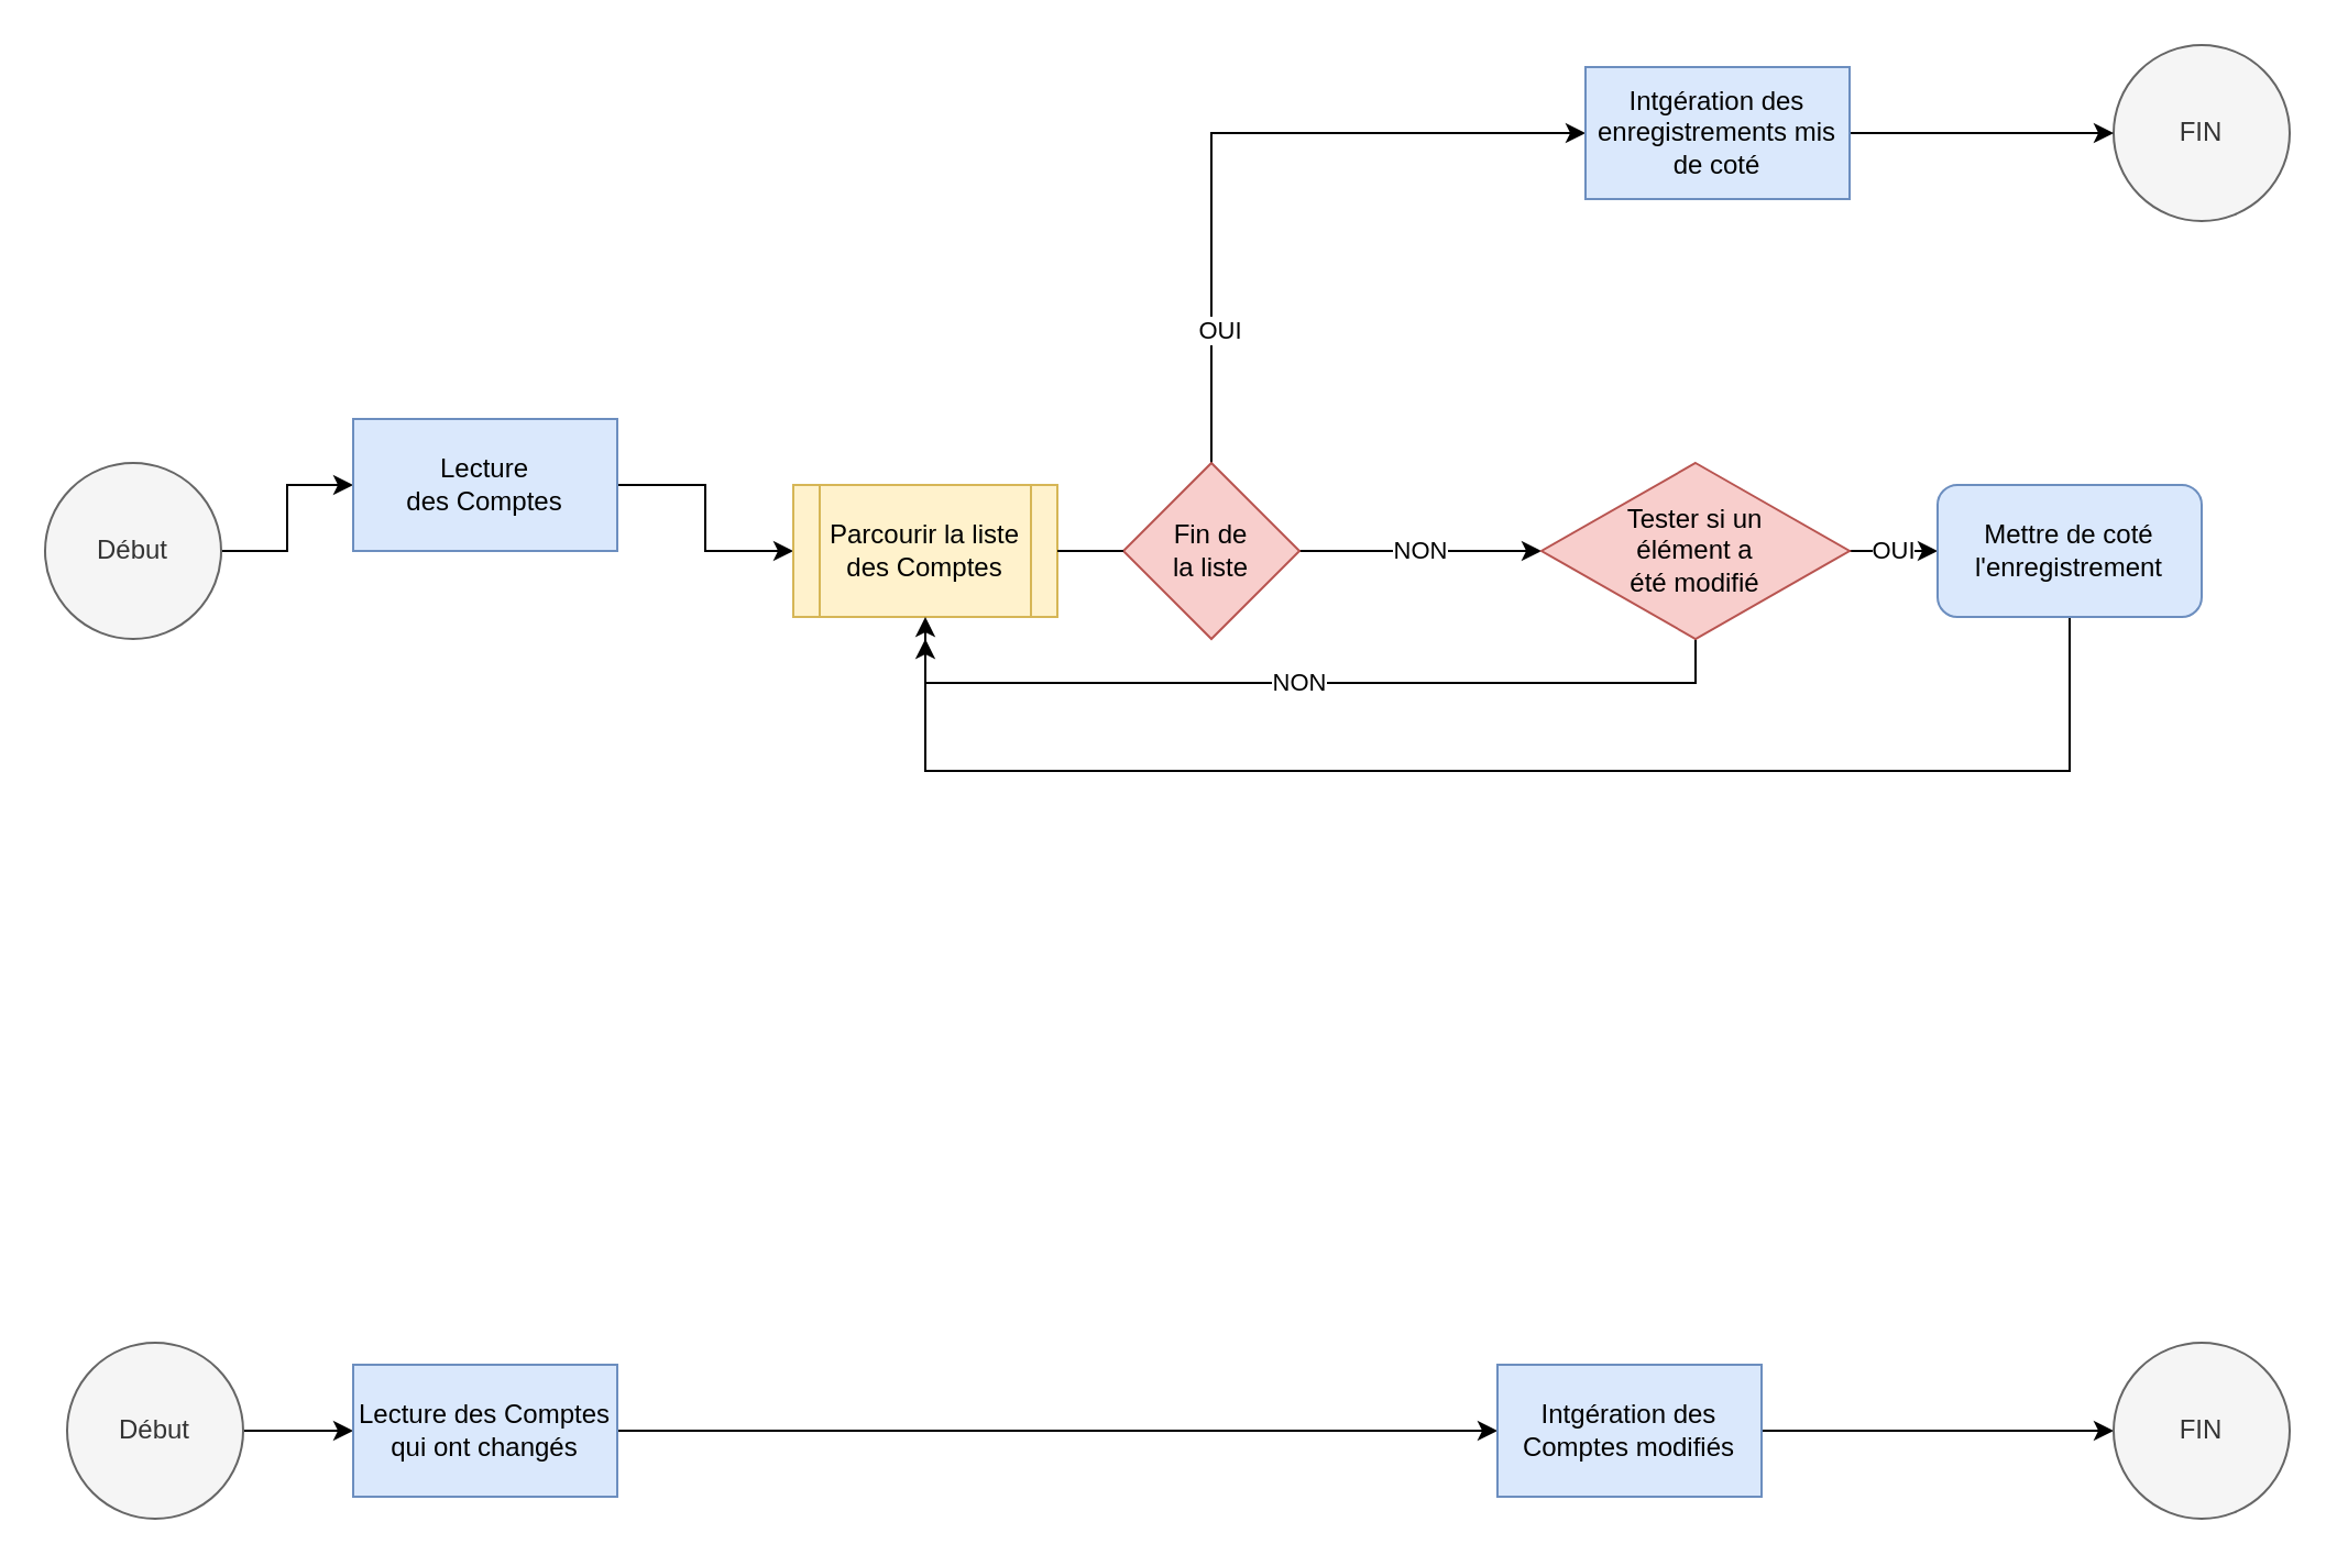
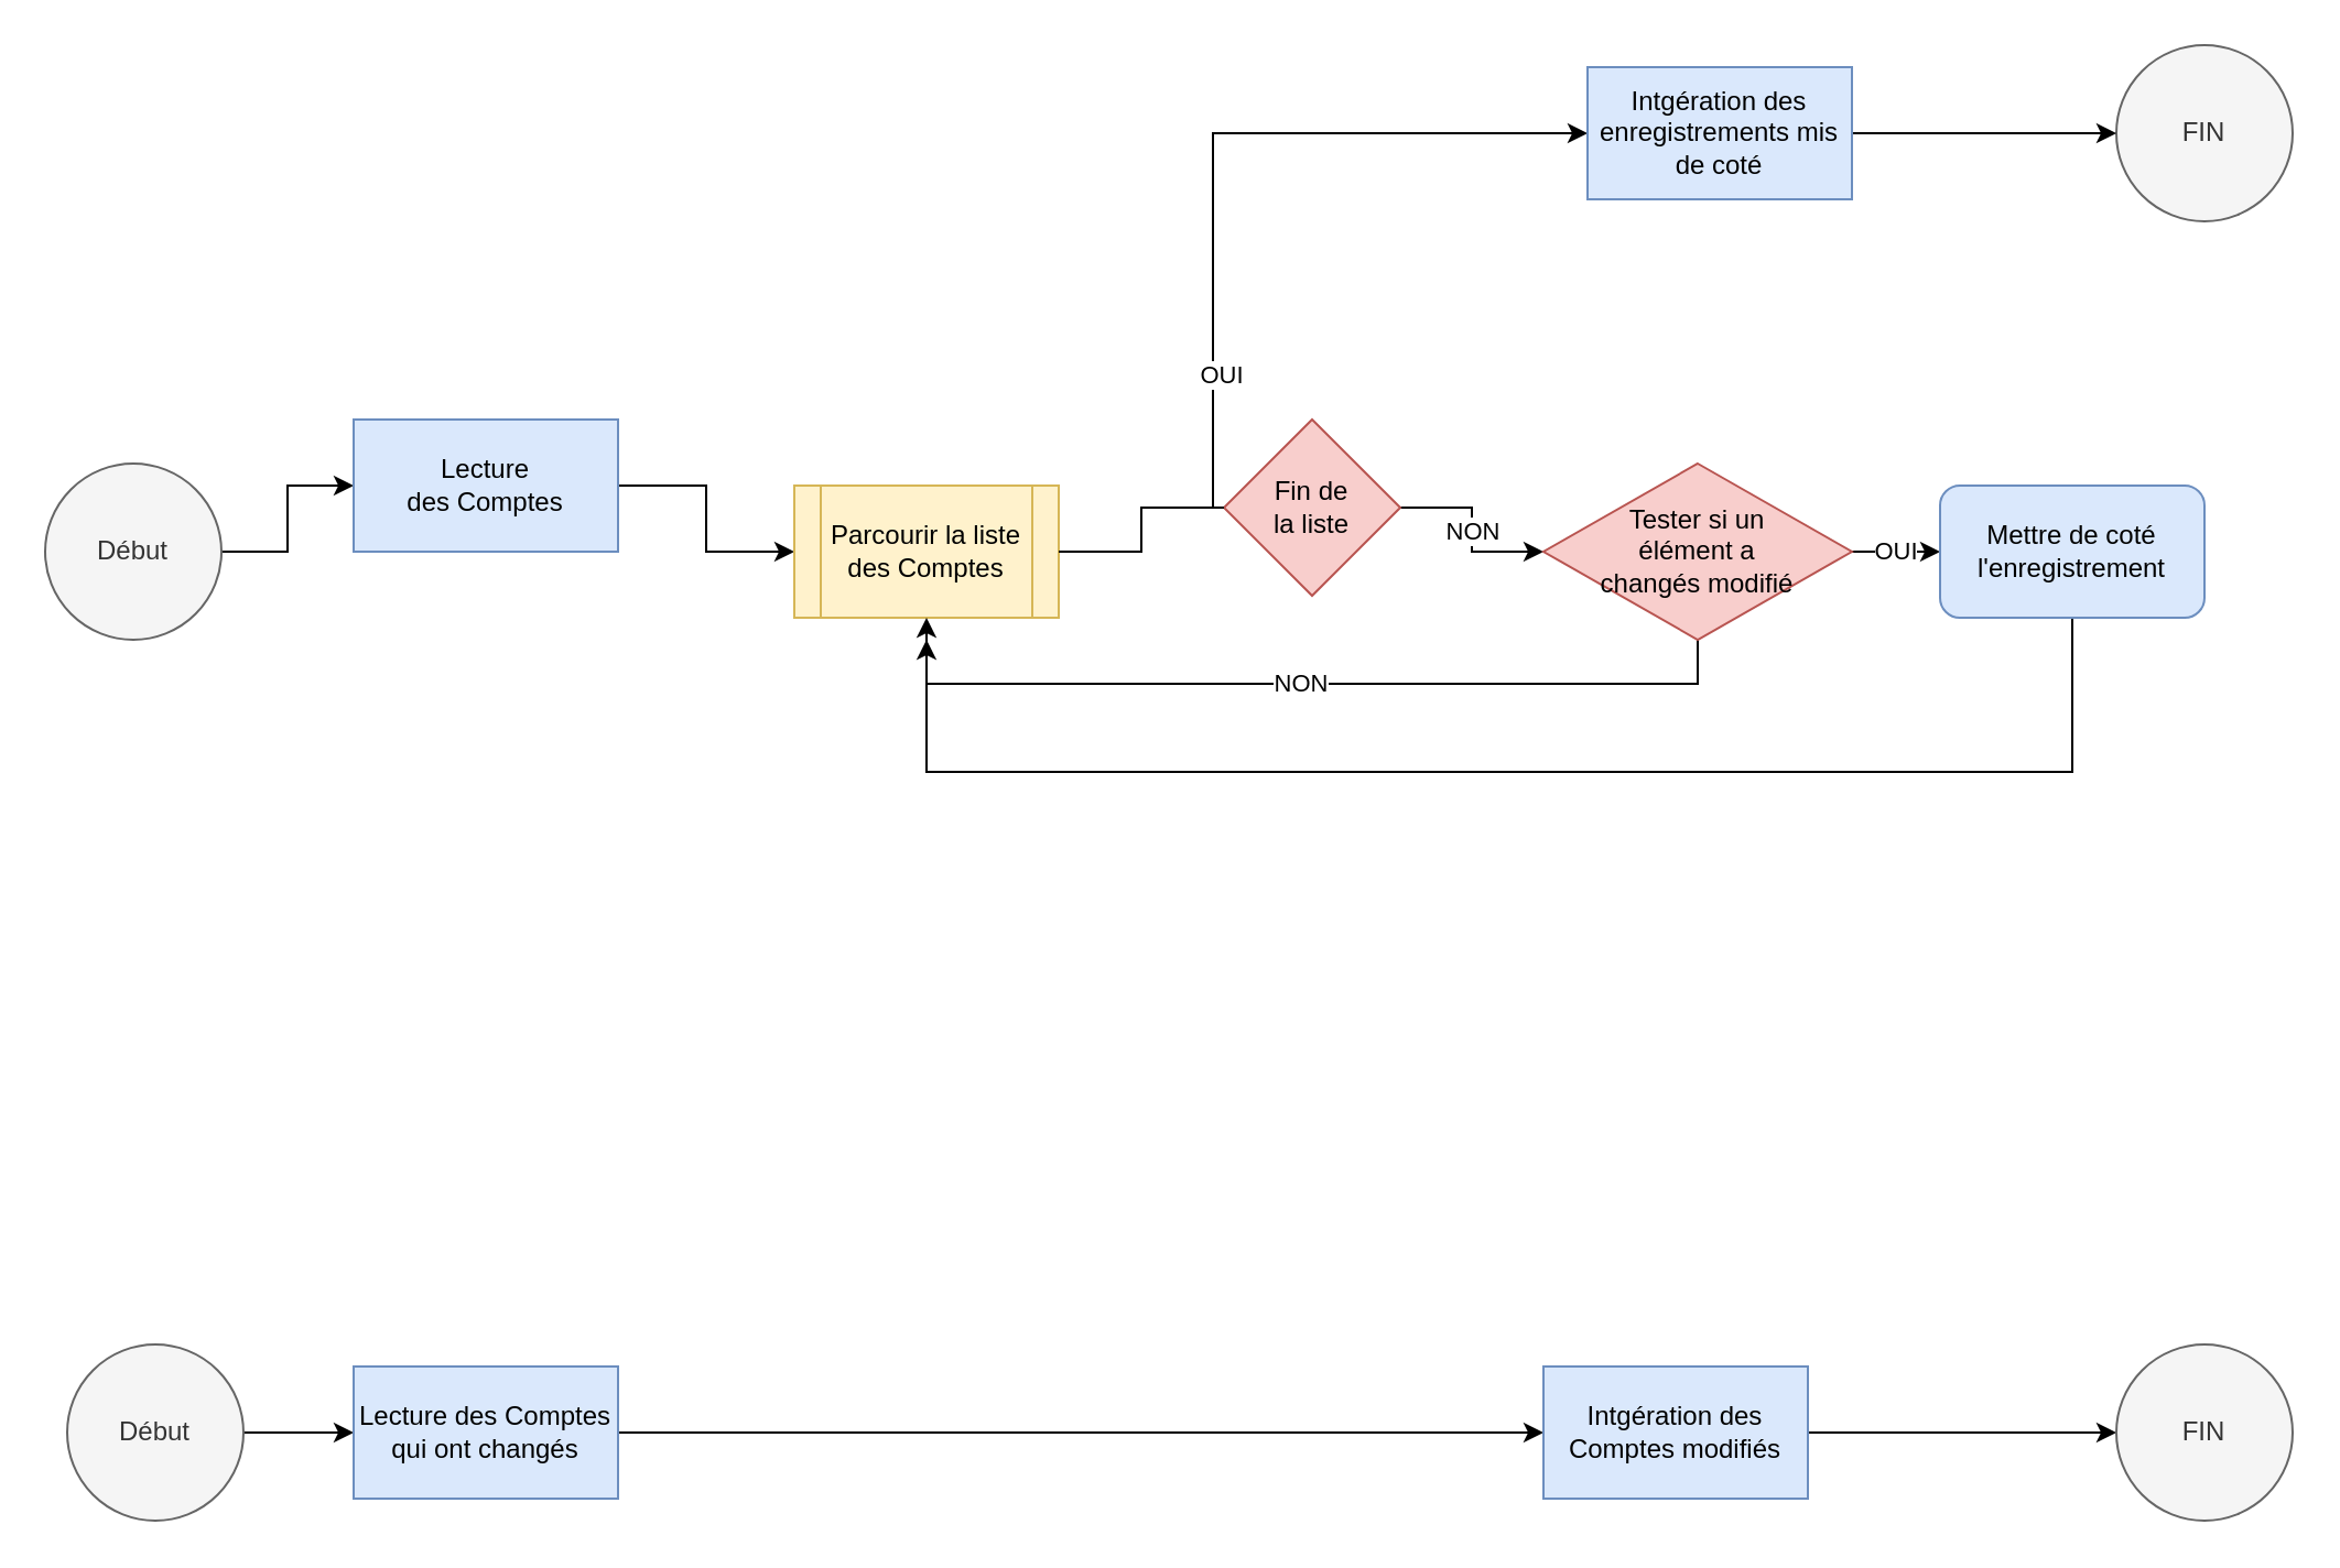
- <mxCell id="15" value="Fin de &lt;br&gt;la liste" style="rhombus;whiteSpace=wrap;html=1;fillColor=#f8cecc;strokeColor=#b85450;" vertex="1" parent="1"><mxGeometry x="510" y="210" width="80" height="80" as="geometry" /></mxCell>
+ <mxCell id="15" value="Fin de &lt;br&gt;la liste" style="rhombus;whiteSpace=wrap;html=1;fillColor=#f8cecc;strokeColor=#b85450;" vertex="1" parent="1"><mxGeometry x="555" y="190" width="80" height="80" as="geometry" /></mxCell>
- <mxCell id="10" value="Tester si un &lt;br&gt;élément a &lt;br&gt;été modifié" style="rhombus;whiteSpace=wrap;html=1;fillColor=#f8cecc;strokeColor=#b85450;" vertex="1" parent="1"><mxGeometry x="700" y="210" width="140" height="80" as="geometry" /></mxCell>
+ <mxCell id="10" value="Tester si un &lt;br&gt;élément a &lt;br&gt;changés modifié" style="rhombus;whiteSpace=wrap;html=1;fillColor=#f8cecc;strokeColor=#b85450;" vertex="1" parent="1"><mxGeometry x="700" y="210" width="140" height="80" as="geometry" /></mxCell>
- <mxCell id="25" value="Intgération des Comptes modifiés" style="rounded=0;whiteSpace=wrap;html=1;fillColor=#dae8fc;strokeColor=#6c8ebf;" vertex="1" parent="1"><mxGeometry x="680" y="620" width="120" height="60" as="geometry" /></mxCell>
+ <mxCell id="25" value="Intgération des Comptes modifiés" style="rounded=0;whiteSpace=wrap;html=1;fillColor=#dae8fc;strokeColor=#6c8ebf;" vertex="1" parent="1"><mxGeometry x="700" y="620" width="120" height="60" as="geometry" /></mxCell>
